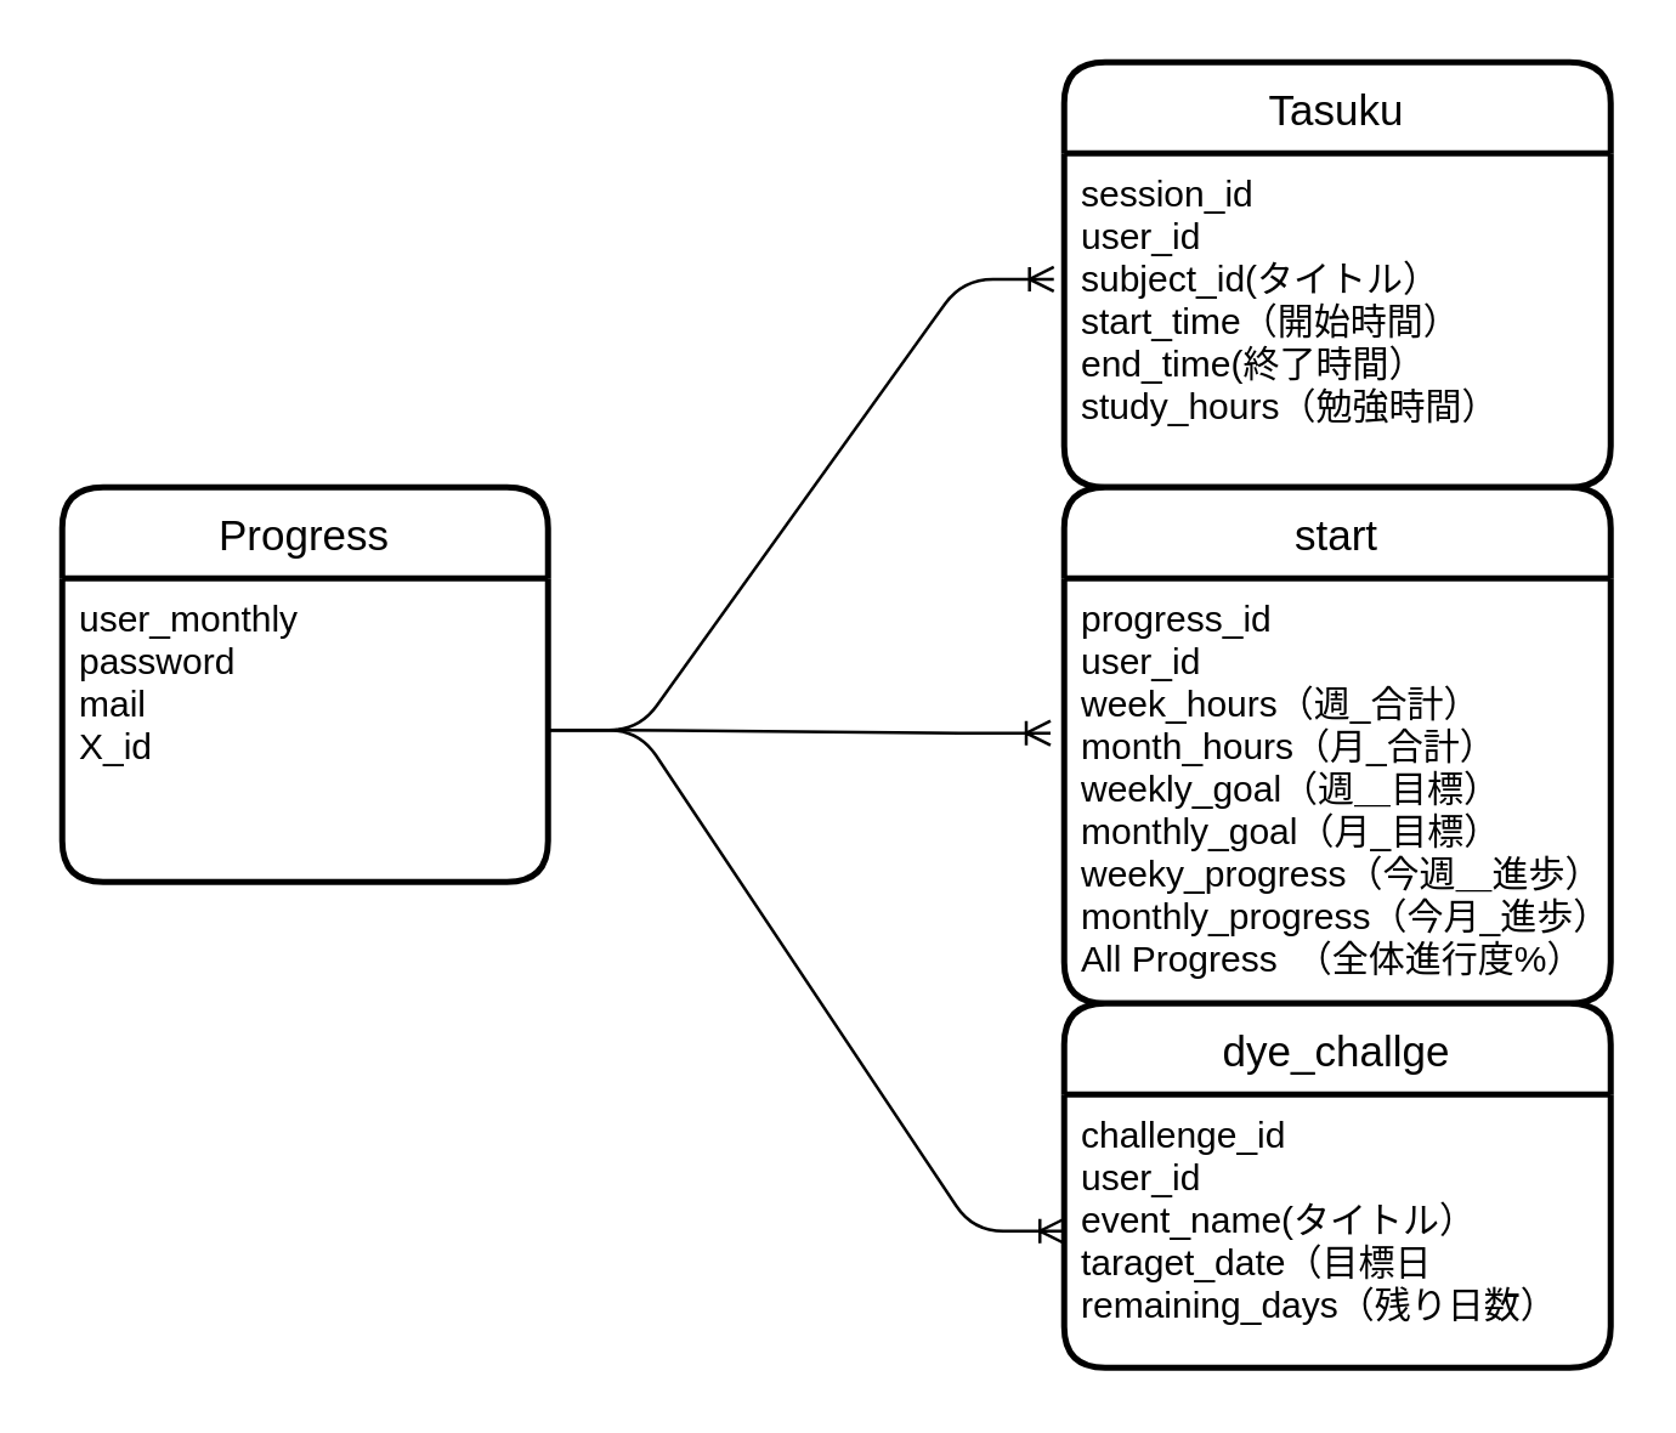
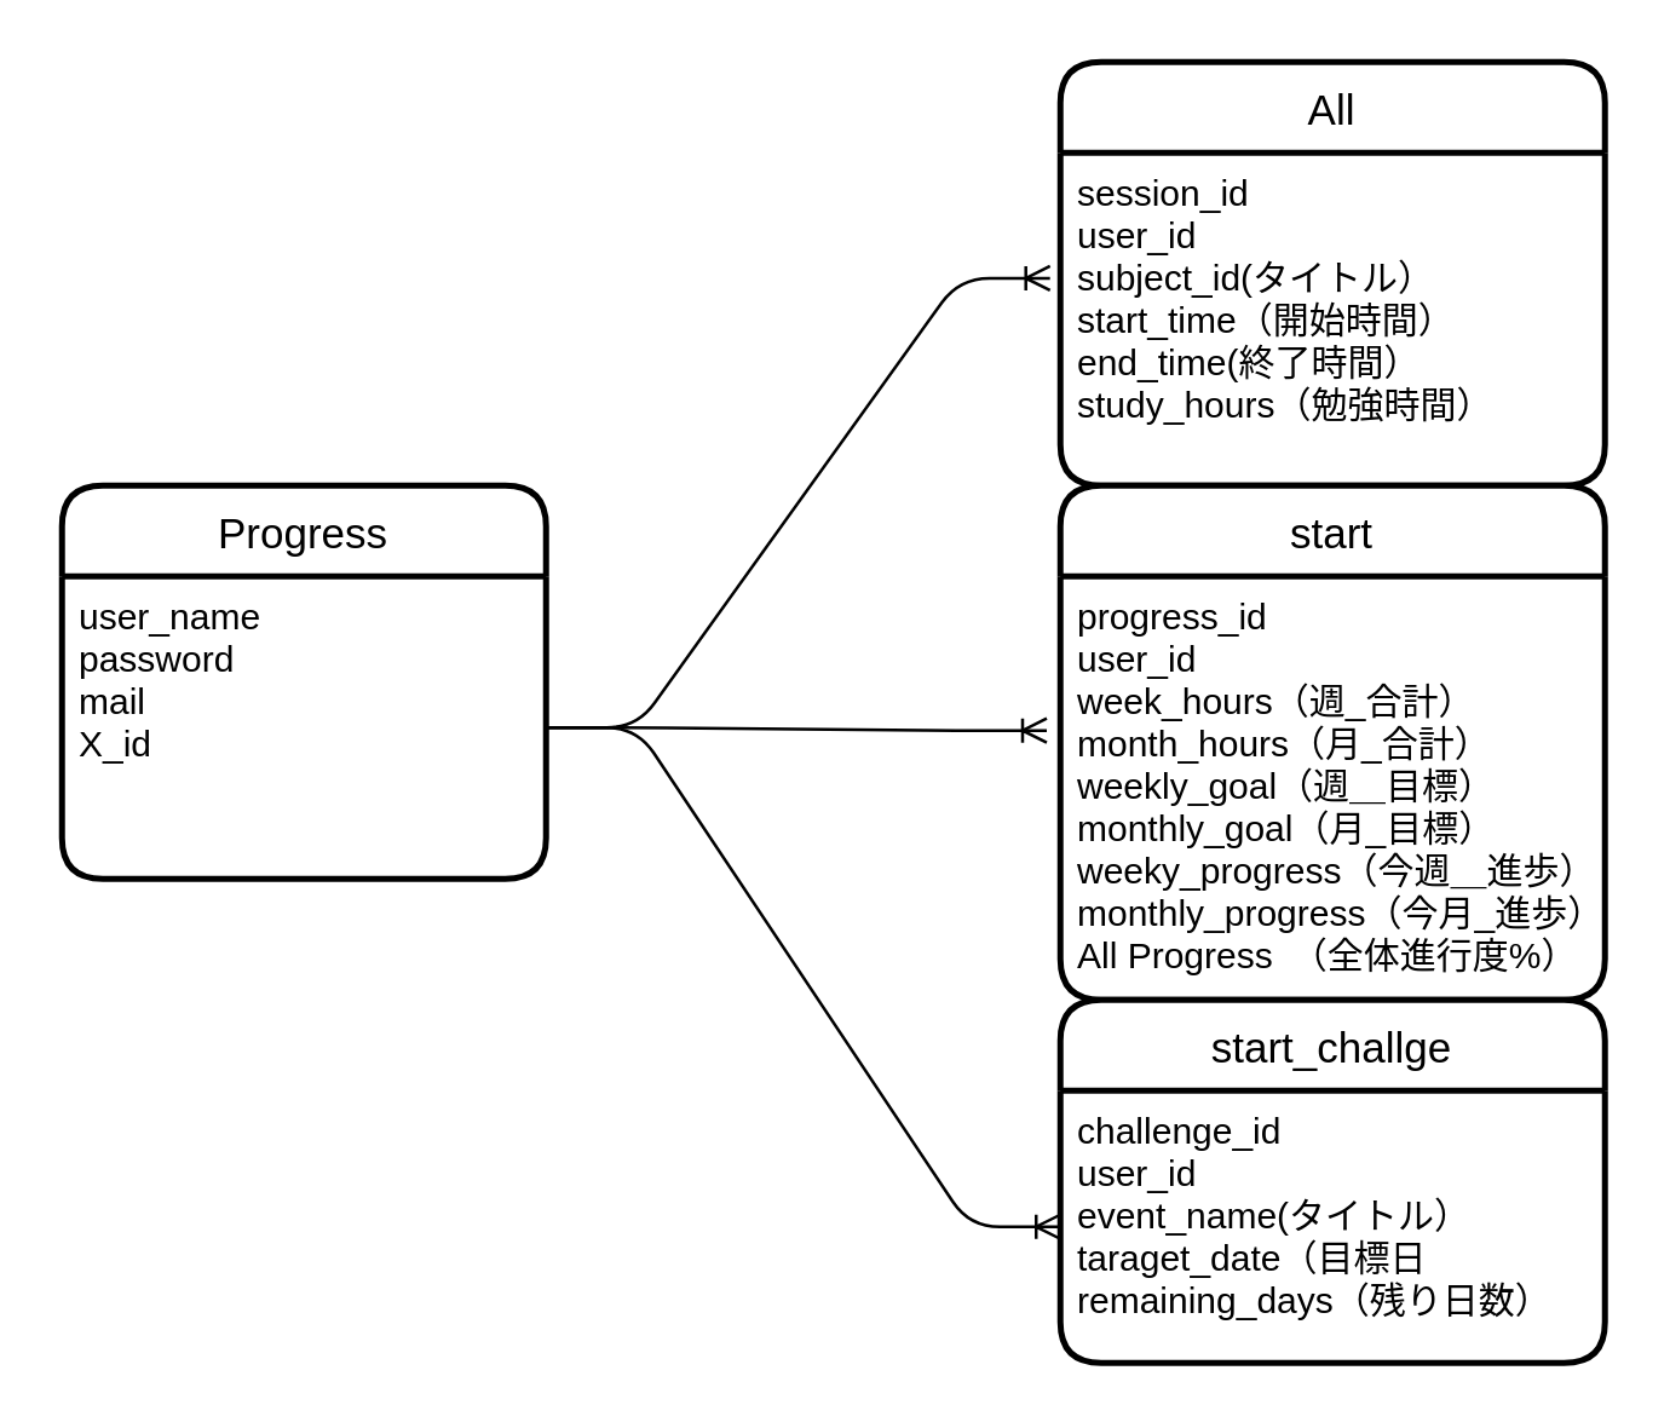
- <mxCell id="4" value="Tasuku" style="swimlane;childLayout=stackLayout;horizontal=1;startSize=30;horizontalStack=0;rounded=1;fontSize=14;fontStyle=0;strokeWidth=2;resizeParent=0;resizeLast=1;shadow=0;dashed=0;align=center;" parent="1" vertex="1"><mxGeometry x="350" y="20" width="180" height="140" as="geometry" /></mxCell>
+ <mxCell id="4" value="All" style="swimlane;childLayout=stackLayout;horizontal=1;startSize=30;horizontalStack=0;rounded=1;fontSize=14;fontStyle=0;strokeWidth=2;resizeParent=0;resizeLast=1;shadow=0;dashed=0;align=center;" parent="1" vertex="1"><mxGeometry x="350" y="20" width="180" height="140" as="geometry" /></mxCell>
- <mxCell id="3" value="user_monthly&#10;password&#10;mail&#10;X_id" style="align=left;strokeColor=none;fillColor=none;spacingLeft=4;fontSize=12;verticalAlign=top;resizable=0;rotatable=0;part=1;" parent="2" vertex="1"><mxGeometry y="30" width="160" height="100" as="geometry" /></mxCell>
+ <mxCell id="3" value="user_name&#10;password&#10;mail&#10;X_id" style="align=left;strokeColor=none;fillColor=none;spacingLeft=4;fontSize=12;verticalAlign=top;resizable=0;rotatable=0;part=1;" parent="2" vertex="1"><mxGeometry y="30" width="160" height="100" as="geometry" /></mxCell>
- <mxCell id="8" value="dye_challge" style="swimlane;childLayout=stackLayout;horizontal=1;startSize=30;horizontalStack=0;rounded=1;fontSize=14;fontStyle=0;strokeWidth=2;resizeParent=0;resizeLast=1;shadow=0;dashed=0;align=center;" vertex="1" parent="1"><mxGeometry x="350" y="330" width="180" height="120" as="geometry" /></mxCell>
+ <mxCell id="8" value="start_challge" style="swimlane;childLayout=stackLayout;horizontal=1;startSize=30;horizontalStack=0;rounded=1;fontSize=14;fontStyle=0;strokeWidth=2;resizeParent=0;resizeLast=1;shadow=0;dashed=0;align=center;" vertex="1" parent="1"><mxGeometry x="350" y="330" width="180" height="120" as="geometry" /></mxCell>
